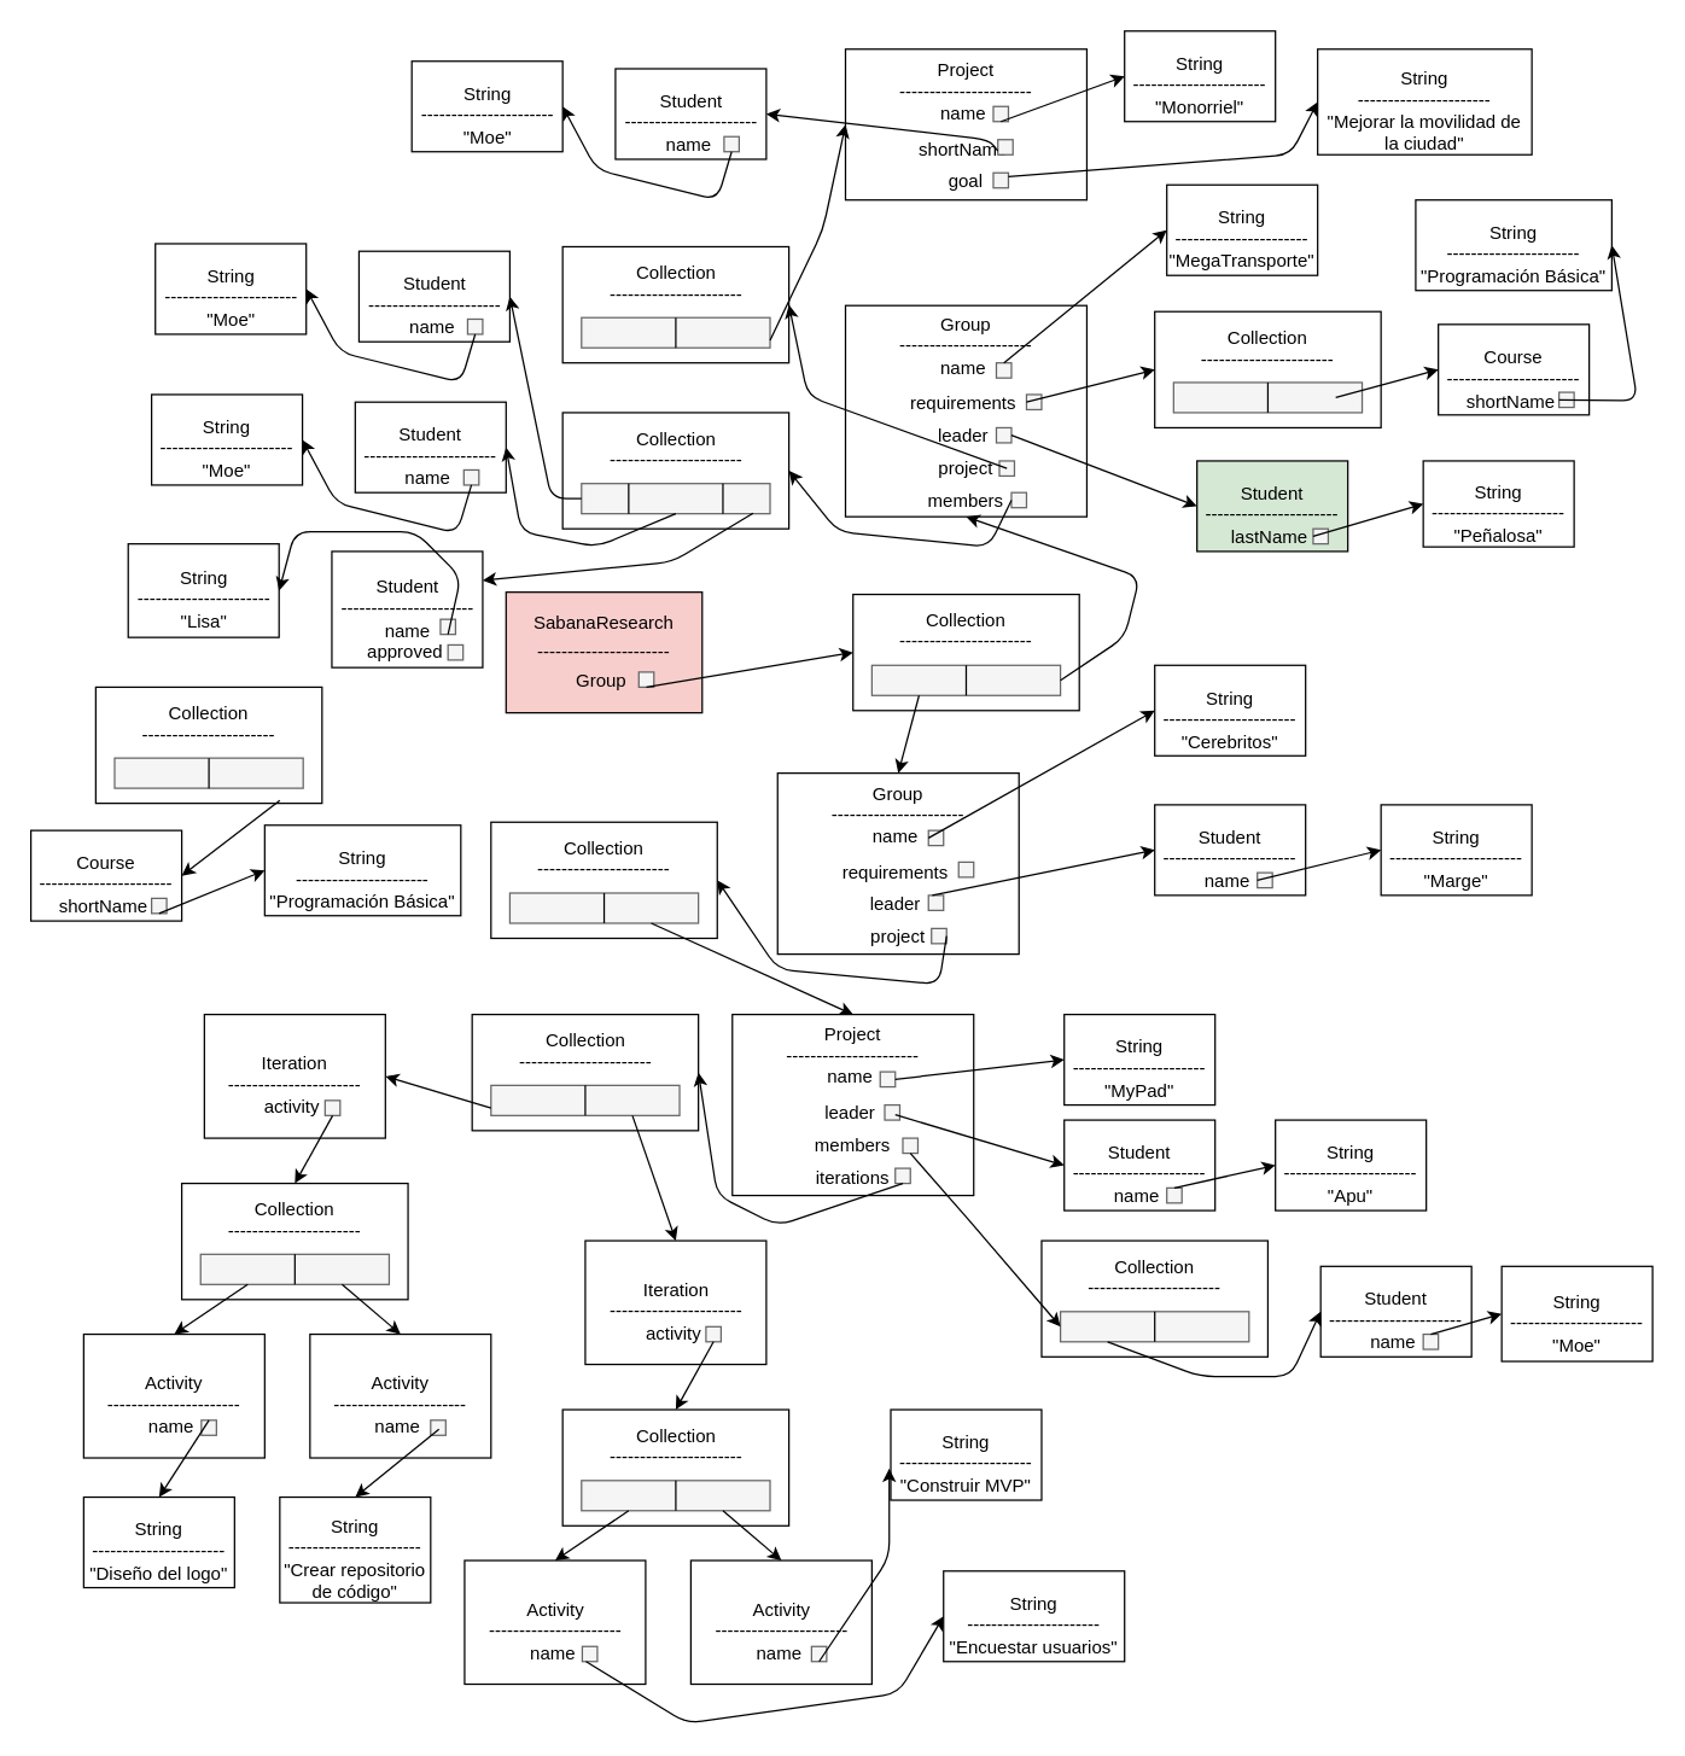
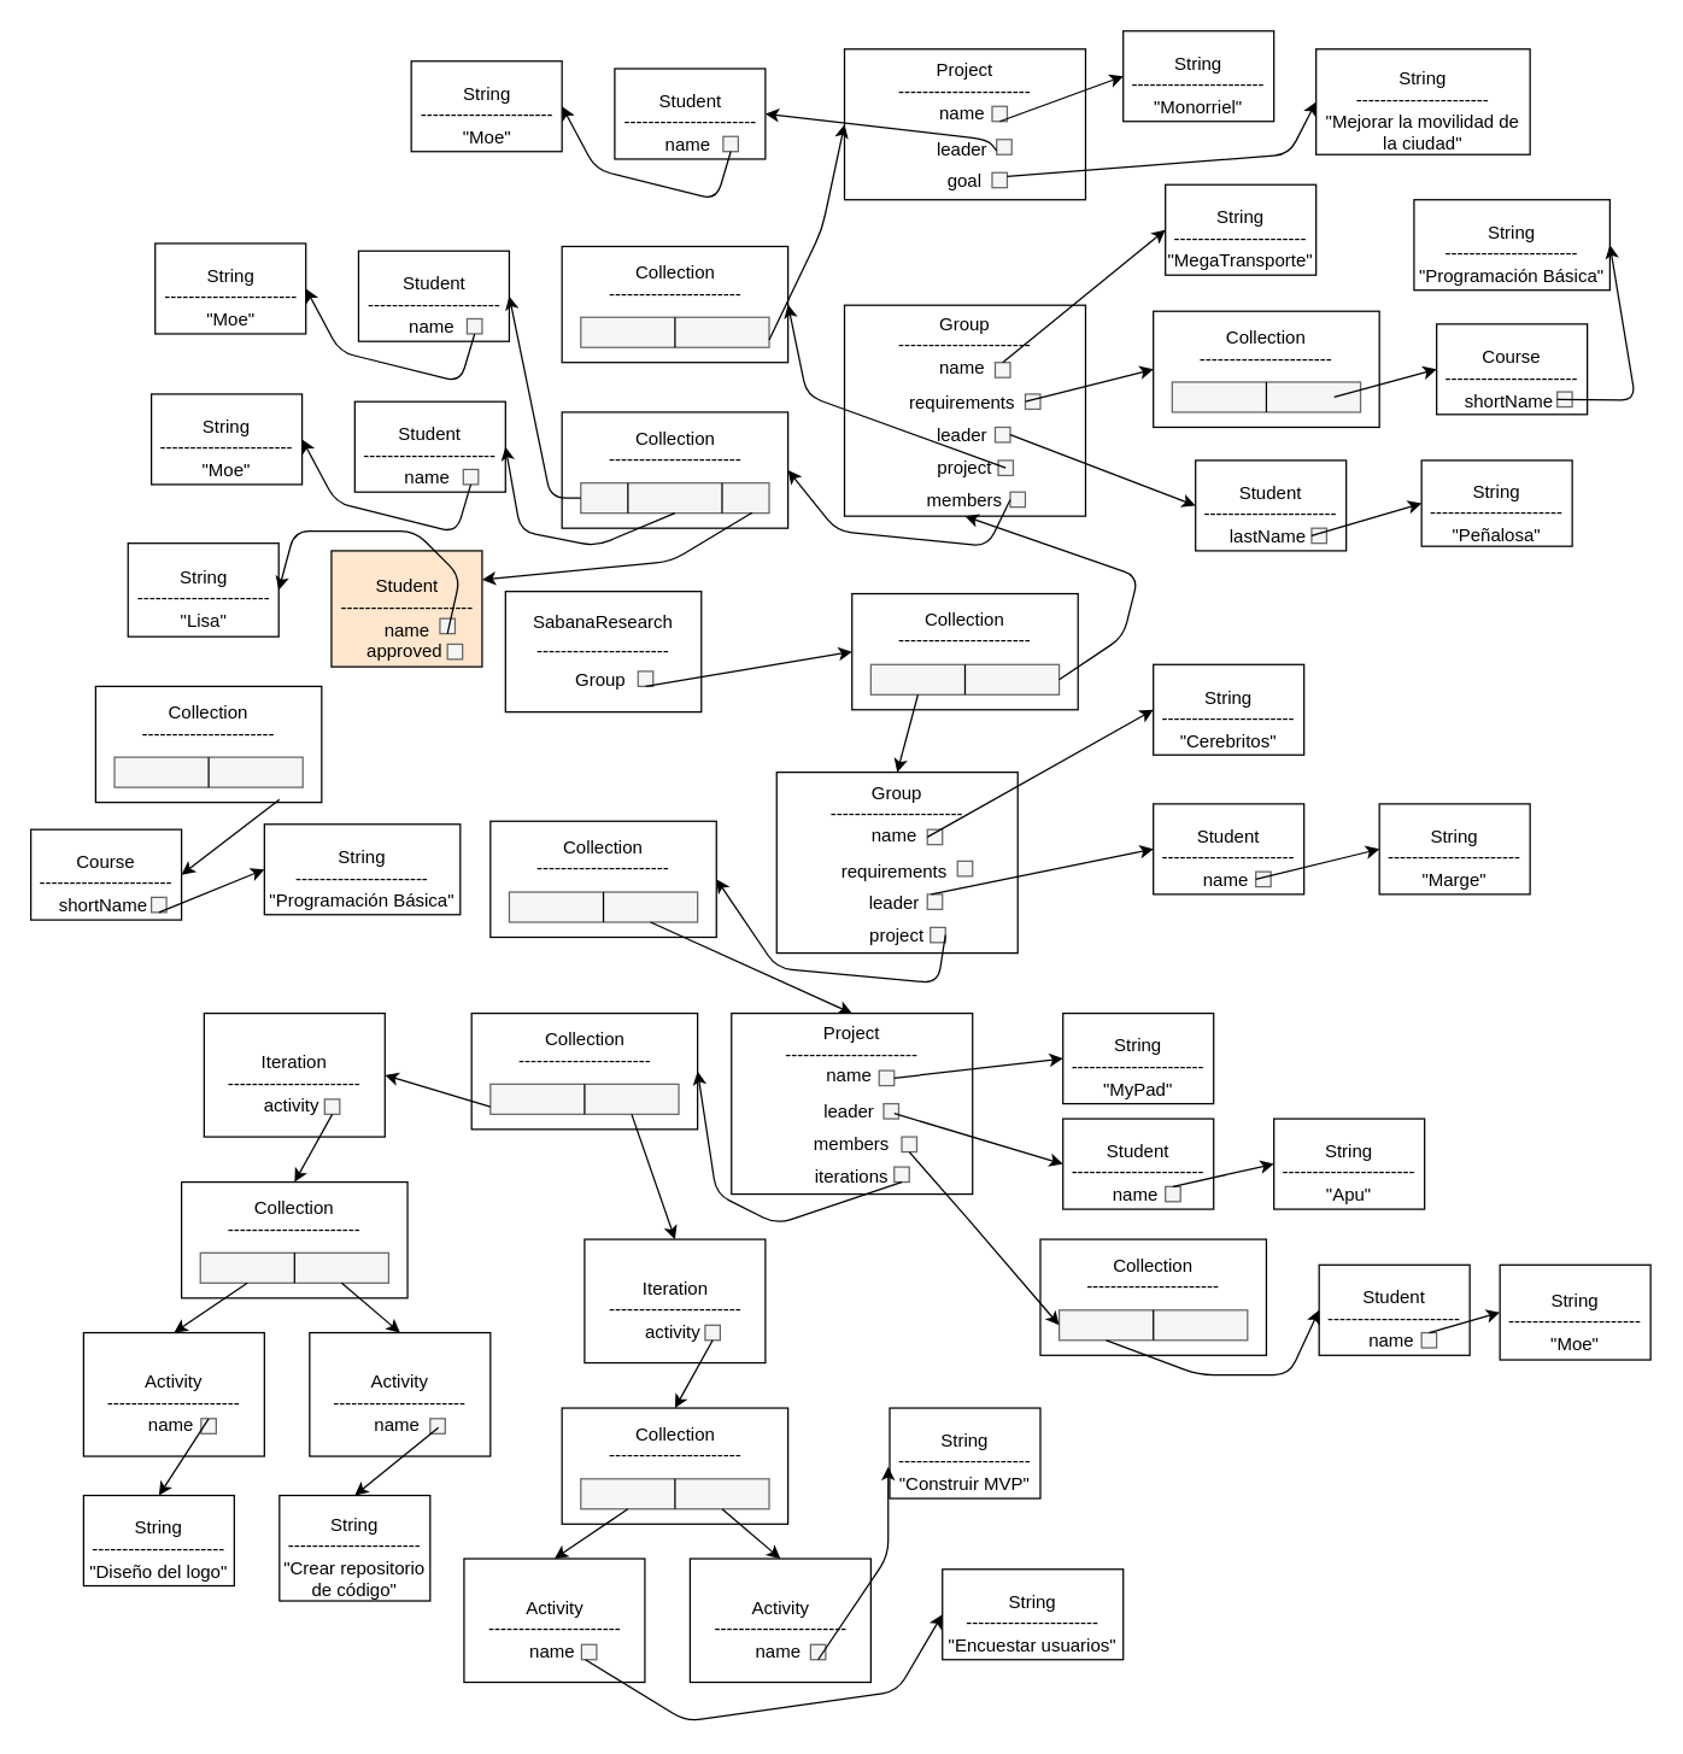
- <mxCell id="114" value="&lt;p style=&quot;line-height: 80%&quot;&gt;&lt;/p&gt;&lt;div&gt;Project&lt;/div&gt;&lt;div&gt;&lt;span&gt;----------------------&lt;/span&gt;&lt;/div&gt;&lt;div&gt;&lt;span&gt;name&amp;nbsp;&lt;/span&gt;&lt;/div&gt;&lt;p&gt;&lt;/p&gt;&lt;p style=&quot;line-height: 80%&quot;&gt;&lt;span&gt;shortName&amp;nbsp;&lt;/span&gt;&lt;/p&gt;&lt;p style=&quot;line-height: 80%&quot;&gt;goal&lt;/p&gt;" style="rounded=0;whiteSpace=wrap;html=1;align=center;" vertex="1" parent="1"><mxGeometry x="560" y="32" width="160" height="100" as="geometry" /></mxCell>
+ <mxCell id="114" value="&lt;p style=&quot;line-height: 80%&quot;&gt;&lt;/p&gt;&lt;div&gt;Project&lt;/div&gt;&lt;div&gt;&lt;span&gt;----------------------&lt;/span&gt;&lt;/div&gt;&lt;div&gt;&lt;span&gt;name&amp;nbsp;&lt;/span&gt;&lt;/div&gt;&lt;p&gt;&lt;/p&gt;&lt;p style=&quot;line-height: 80%&quot;&gt;&lt;span&gt;leader&amp;nbsp;&lt;/span&gt;&lt;/p&gt;&lt;p style=&quot;line-height: 80%&quot;&gt;goal&lt;/p&gt;" style="rounded=0;whiteSpace=wrap;html=1;align=center;" vertex="1" parent="1"><mxGeometry x="560" y="32" width="160" height="100" as="geometry" /></mxCell>
- <mxCell id="98" value="&lt;p style=&quot;line-height: 80%&quot;&gt;&lt;/p&gt;&lt;div&gt;Student&lt;/div&gt;&lt;div&gt;&lt;span&gt;----------------------&lt;/span&gt;&lt;/div&gt;&lt;div&gt;&lt;span&gt;lastName&amp;nbsp;&lt;/span&gt;&lt;/div&gt;" style="rounded=0;whiteSpace=wrap;html=1;align=center;fillColor=#d5e8d4;" vertex="1" parent="1"><mxGeometry x="793" y="305" width="100" height="60" as="geometry" /></mxCell>
+ <mxCell id="98" value="&lt;p style=&quot;line-height: 80%&quot;&gt;&lt;/p&gt;&lt;div&gt;Student&lt;/div&gt;&lt;div&gt;&lt;span&gt;----------------------&lt;/span&gt;&lt;/div&gt;&lt;div&gt;&lt;span&gt;lastName&amp;nbsp;&lt;/span&gt;&lt;/div&gt;" style="rounded=0;whiteSpace=wrap;html=1;align=center;" vertex="1" parent="1"><mxGeometry x="793" y="305" width="100" height="60" as="geometry" /></mxCell>
- <mxCell id="139" value="&lt;p style=&quot;line-height: 80%&quot;&gt;&lt;/p&gt;&lt;div&gt;Student&lt;/div&gt;&lt;div&gt;&lt;span&gt;----------------------&lt;/span&gt;&lt;/div&gt;&lt;div&gt;&lt;span&gt;name&lt;/span&gt;&lt;/div&gt;&lt;div&gt;&lt;span&gt;approved&amp;nbsp;&lt;/span&gt;&lt;/div&gt;" style="rounded=0;whiteSpace=wrap;html=1;align=center;" vertex="1" parent="1"><mxGeometry x="219.5" y="365" width="100" height="77" as="geometry" /></mxCell>
+ <mxCell id="139" value="&lt;p style=&quot;line-height: 80%&quot;&gt;&lt;/p&gt;&lt;div&gt;Student&lt;/div&gt;&lt;div&gt;&lt;span&gt;----------------------&lt;/span&gt;&lt;/div&gt;&lt;div&gt;&lt;span&gt;name&lt;/span&gt;&lt;/div&gt;&lt;div&gt;&lt;span&gt;approved&amp;nbsp;&lt;/span&gt;&lt;/div&gt;" style="rounded=0;whiteSpace=wrap;html=1;align=center;fillColor=#ffe6cc;" vertex="1" parent="1"><mxGeometry x="219.5" y="365" width="100" height="77" as="geometry" /></mxCell>
- <mxCell id="2" value="&lt;p style=&quot;line-height: 80%&quot;&gt;SabanaResearch&lt;br&gt;&lt;br&gt;----------------------&lt;br&gt;&lt;br&gt;Group&amp;nbsp;&lt;/p&gt;" style="rounded=0;whiteSpace=wrap;html=1;fillColor=#f8cecc;" vertex="1" parent="1"><mxGeometry x="335" y="392" width="130" height="80" as="geometry" /></mxCell>
+ <mxCell id="2" value="&lt;p style=&quot;line-height: 80%&quot;&gt;SabanaResearch&lt;br&gt;&lt;br&gt;----------------------&lt;br&gt;&lt;br&gt;Group&amp;nbsp;&lt;/p&gt;" style="rounded=0;whiteSpace=wrap;html=1;" vertex="1" parent="1"><mxGeometry x="335" y="392" width="130" height="80" as="geometry" /></mxCell>
